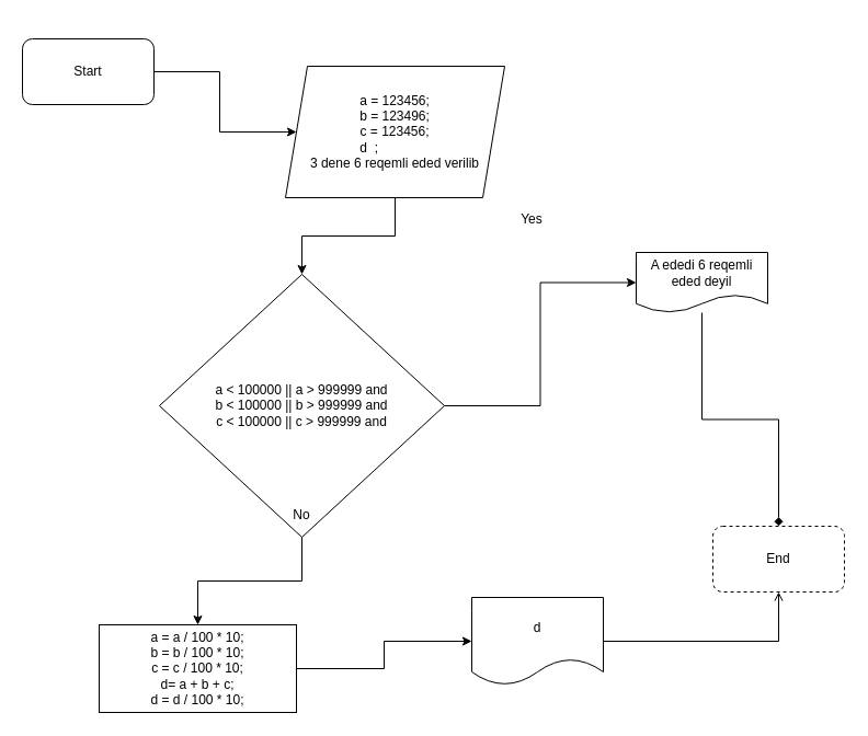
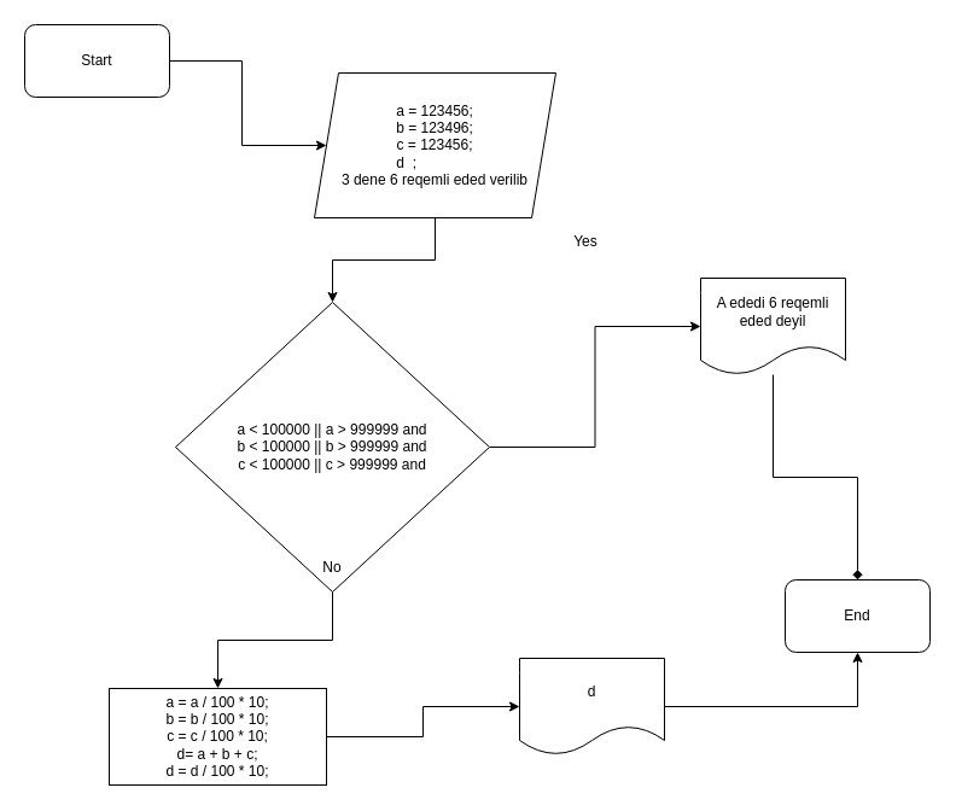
- <mxCell id="4" value="Start" style="rounded=1;whiteSpace=wrap;html=1;" parent="1" vertex="1"><mxGeometry x="20" y="35" width="120" height="60" as="geometry" /></mxCell>
+ <mxCell id="4" value="Start" style="rounded=1;whiteSpace=wrap;html=1;" parent="1" vertex="1"><mxGeometry x="20" y="20" width="120" height="60" as="geometry" /></mxCell>
- <mxCell id="11" value="A ededi 6 reqemli eded deyil" style="shape=document;whiteSpace=wrap;html=1;boundedLbl=1;" parent="1" vertex="1"><mxGeometry x="580" y="230" width="120" height="55" as="geometry" /></mxCell>
+ <mxCell id="11" value="A ededi 6 reqemli eded deyil" style="shape=document;whiteSpace=wrap;html=1;boundedLbl=1;" parent="1" vertex="1"><mxGeometry x="580" y="230" width="120" height="80" as="geometry" /></mxCell>
- <mxCell id="2" value="End" style="rounded=1;whiteSpace=wrap;html=1;dashed=1;" parent="1" vertex="1"><mxGeometry x="650" y="480" width="120" height="60" as="geometry" /></mxCell>
+ <mxCell id="2" value="End" style="rounded=1;whiteSpace=wrap;html=1;" parent="1" vertex="1"><mxGeometry x="650" y="480" width="120" height="60" as="geometry" /></mxCell>
- <mxCell id="16" style="edgeStyle=orthogonalEdgeStyle;rounded=0;orthogonalLoop=1;jettySize=auto;html=1;entryX=0.5;entryY=1;entryDx=0;entryDy=0;endArrow=open;" parent="1" source="17" target="2" edge="1"><mxGeometry relative="1" as="geometry" /></mxCell>
+ <mxCell id="16" style="edgeStyle=orthogonalEdgeStyle;rounded=0;orthogonalLoop=1;jettySize=auto;html=1;entryX=0.5;entryY=1;entryDx=0;entryDy=0;" parent="1" source="17" target="2" edge="1"><mxGeometry relative="1" as="geometry" /></mxCell>
